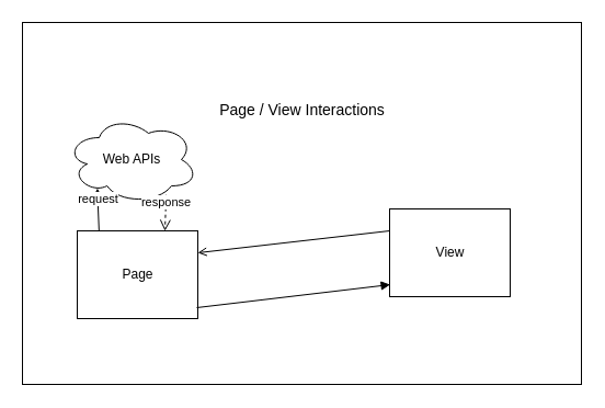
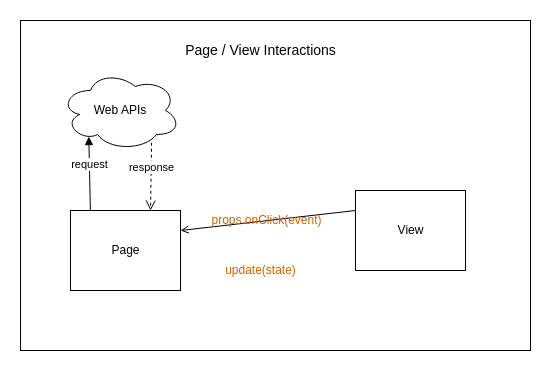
- <mxCell id="9" value="&lt;font style=&quot;font-size: 14px;&quot; color=&quot;#000000&quot;&gt;Page / View Interactions&lt;/font&gt;" style="text;html=1;resizable=0;autosize=1;align=center;verticalAlign=middle;points=[];fillColor=none;strokeColor=none;rounded=0;fontColor=#0066CC;" parent="1" vertex="1"><mxGeometry x="190" y="90" width="170" height="20" as="geometry" /></mxCell>
+ <mxCell id="9" value="&lt;font style=&quot;font-size: 14px;&quot; color=&quot;#000000&quot;&gt;Page / View Interactions&lt;/font&gt;" style="text;html=1;resizable=0;autosize=1;align=center;verticalAlign=middle;points=[];fillColor=none;strokeColor=none;rounded=0;fontColor=#0066CC;" parent="1" vertex="1"><mxGeometry x="175" y="40" width="170" height="20" as="geometry" /></mxCell>
- <mxCell id="10" value="Web APIs" style="ellipse;shape=cloud;whiteSpace=wrap;html=1;" vertex="1" parent="1"><mxGeometry x="60" y="105" width="120" height="80" as="geometry" /></mxCell>
+ <mxCell id="10" value="Web APIs" style="ellipse;shape=cloud;whiteSpace=wrap;html=1;" vertex="1" parent="1"><mxGeometry x="60" y="70" width="120" height="80" as="geometry" /></mxCell>
+ <mxCell id="7" value="&lt;font color=&quot;#cc6600&quot;&gt;props.onClick(event)&lt;/font&gt;" style="text;html=1;resizable=0;autosize=1;align=center;verticalAlign=middle;points=[];fillColor=none;strokeColor=none;rounded=0;" parent="1" vertex="1"><mxGeometry x="201" y="210" width="130" height="20" as="geometry" /></mxCell>
+ <mxCell id="8" value="update(state)" style="text;html=1;resizable=0;autosize=1;align=center;verticalAlign=middle;points=[];fillColor=none;strokeColor=none;rounded=0;fontColor=#CC6600;" parent="1" vertex="1"><mxGeometry x="215" y="260" width="90" height="20" as="geometry" /></mxCell>
- <mxCell id="6" value="" style="html=1;verticalAlign=bottom;labelBackgroundColor=none;endArrow=block;endFill=1;rounded=0;entryX=0.005;entryY=0.863;entryDx=0;entryDy=0;entryPerimeter=0;exitX=0.991;exitY=0.875;exitDx=0;exitDy=0;exitPerimeter=0;" parent="1" source="3" target="4" edge="1"><mxGeometry width="160" relative="1" as="geometry"><mxPoint x="190" y="280" as="sourcePoint" /><mxPoint x="340" y="280" as="targetPoint" /></mxGeometry></mxCell>
